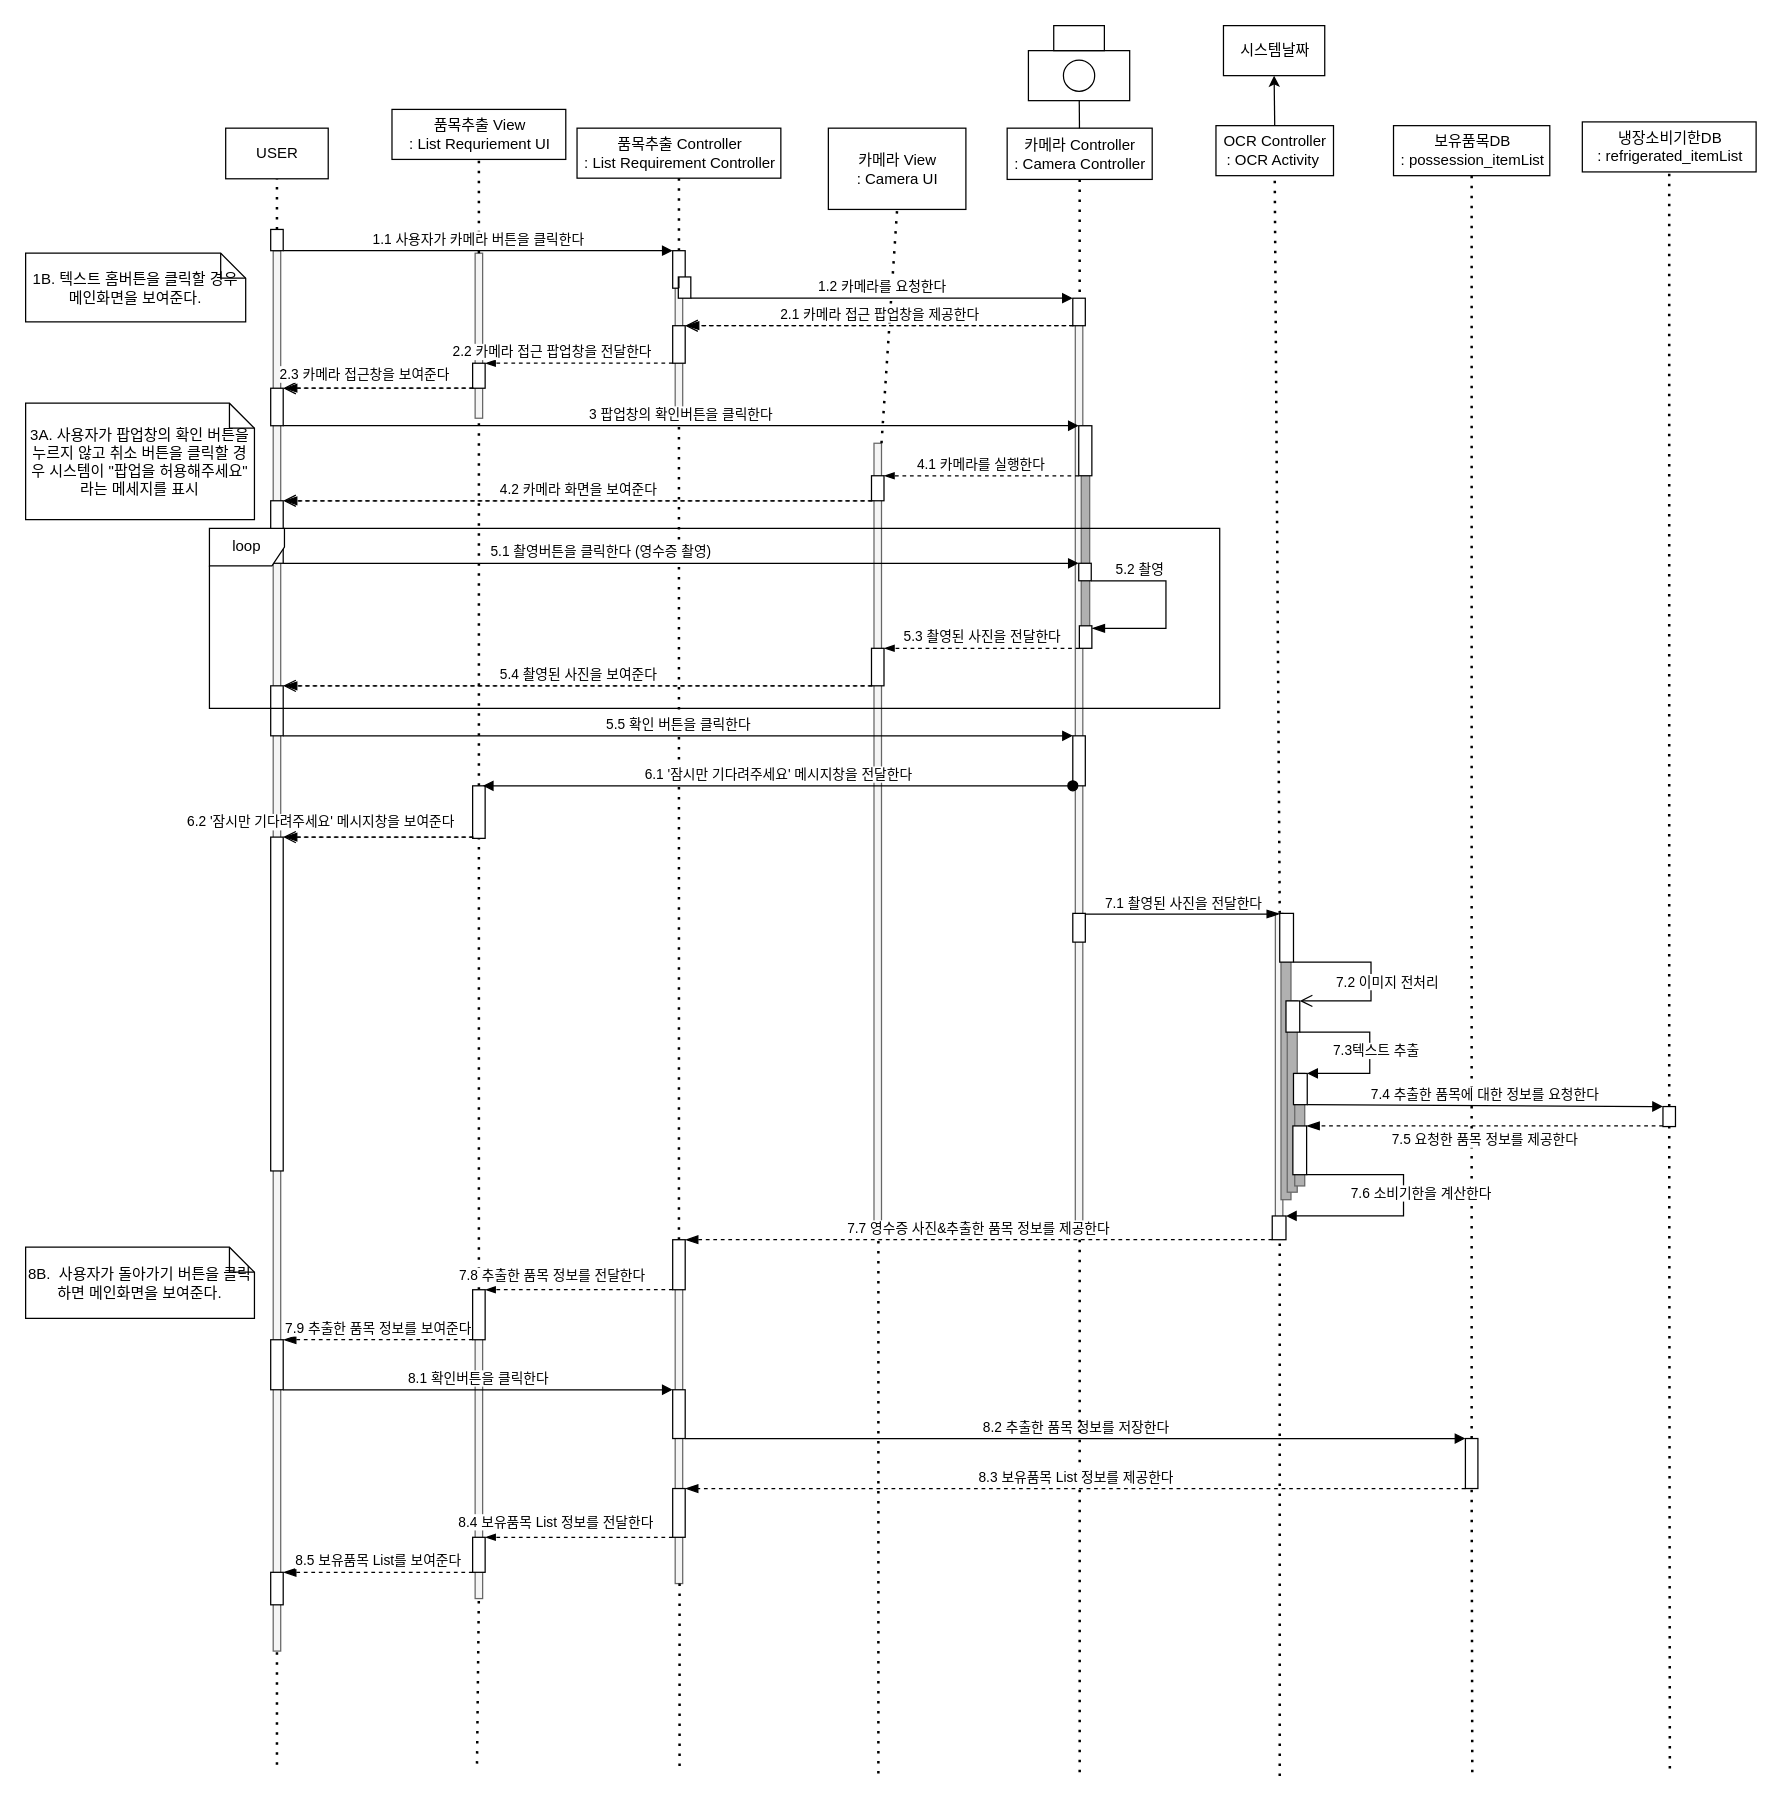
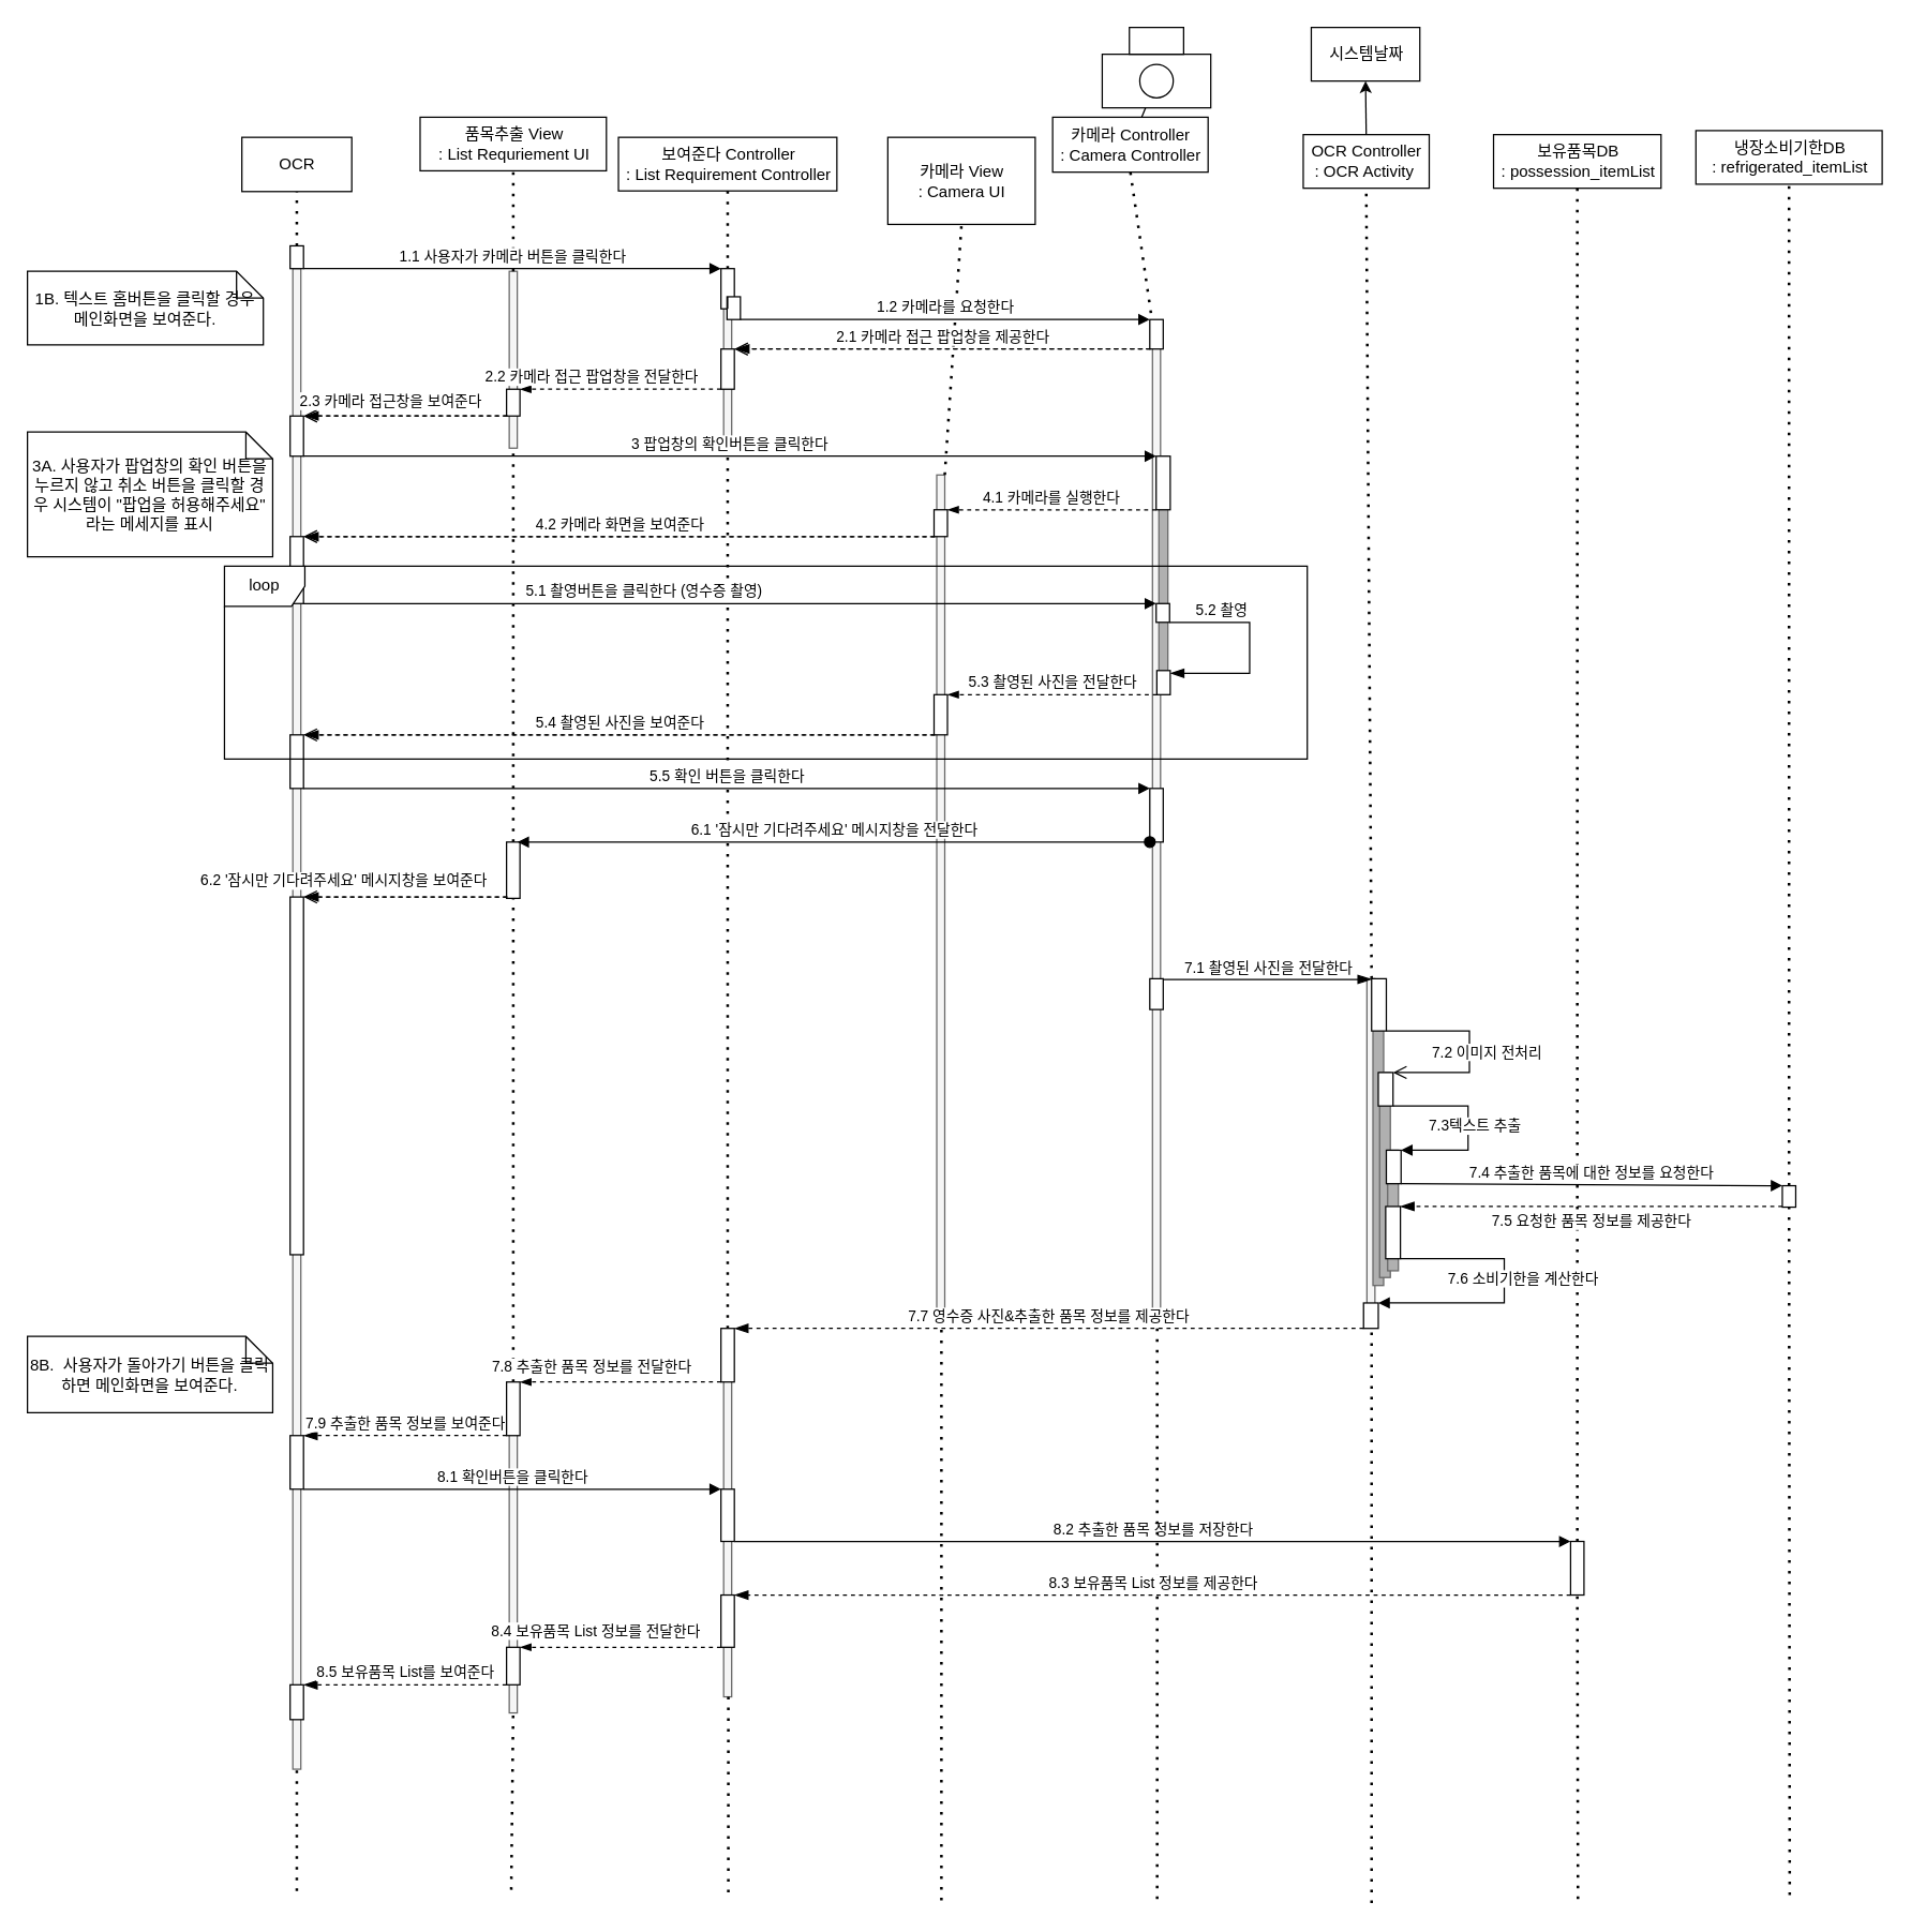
- <mxCell id="17" value="USER" style="html=1;" parent="1" vertex="1"><mxGeometry x="180" y="102" width="82" height="40.49" as="geometry" /></mxCell>
+ <mxCell id="17" value="OCR" style="html=1;" parent="1" vertex="1"><mxGeometry x="180" y="102" width="82" height="40.49" as="geometry" /></mxCell>
- <mxCell id="19" value="품목추출 Controller&lt;br&gt;: List Requirement Controller" style="html=1;" parent="1" vertex="1"><mxGeometry x="461" y="102" width="163" height="40" as="geometry" /></mxCell>
+ <mxCell id="19" value="보여준다 Controller&lt;br&gt;: List Requirement Controller" style="html=1;" parent="1" vertex="1"><mxGeometry x="461" y="102" width="163" height="40" as="geometry" /></mxCell>
- <mxCell id="21" value="카메라 Controller&lt;br&gt;: Camera Controller" style="html=1;" parent="1" vertex="1"><mxGeometry x="805" y="102" width="116" height="41" as="geometry" /></mxCell>
+ <mxCell id="21" value="카메라 Controller&lt;br&gt;: Camera Controller" style="html=1;" parent="1" vertex="1"><mxGeometry x="785" y="87" width="116" height="41" as="geometry" /></mxCell>
